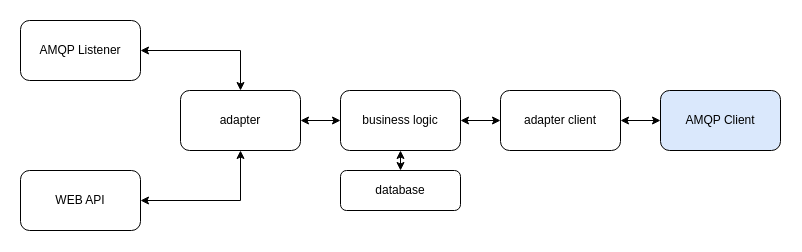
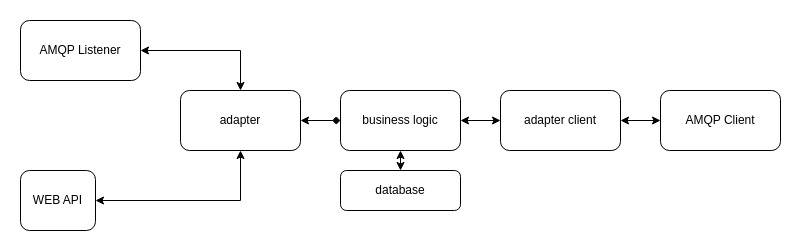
- <mxCell id="6" style="edgeStyle=orthogonalEdgeStyle;rounded=0;orthogonalLoop=1;jettySize=auto;html=1;exitX=1;exitY=0.5;exitDx=0;exitDy=0;entryX=0;entryY=0.5;entryDx=0;entryDy=0;startArrow=classic;startFill=1;" edge="1" parent="1" source="7" target="10"><mxGeometry relative="1" as="geometry" /></mxCell>
+ <mxCell id="6" style="edgeStyle=orthogonalEdgeStyle;rounded=0;orthogonalLoop=1;jettySize=auto;html=1;exitX=1;exitY=0.5;exitDx=0;exitDy=0;entryX=0;entryY=0.5;entryDx=0;entryDy=0;startArrow=classic;startFill=1;endArrow=diamond;" edge="1" parent="1" source="7" target="10"><mxGeometry relative="1" as="geometry" /></mxCell>
- <mxCell id="14" value="AMQP Client" style="rounded=1;whiteSpace=wrap;html=1;fillColor=#dae8fc;" vertex="1" parent="1"><mxGeometry x="660" y="90" width="120" height="60" as="geometry" /></mxCell>
+ <mxCell id="14" value="AMQP Client" style="rounded=1;whiteSpace=wrap;html=1;" vertex="1" parent="1"><mxGeometry x="660" y="90" width="120" height="60" as="geometry" /></mxCell>
- <mxCell id="5" value="WEB API" style="rounded=1;whiteSpace=wrap;html=1;" vertex="1" parent="1"><mxGeometry x="20" y="170" width="120" height="60" as="geometry" /></mxCell>
+ <mxCell id="5" value="WEB API" style="rounded=1;whiteSpace=wrap;html=1;" vertex="1" parent="1"><mxGeometry x="20" y="170" width="75" height="60" as="geometry" /></mxCell>
